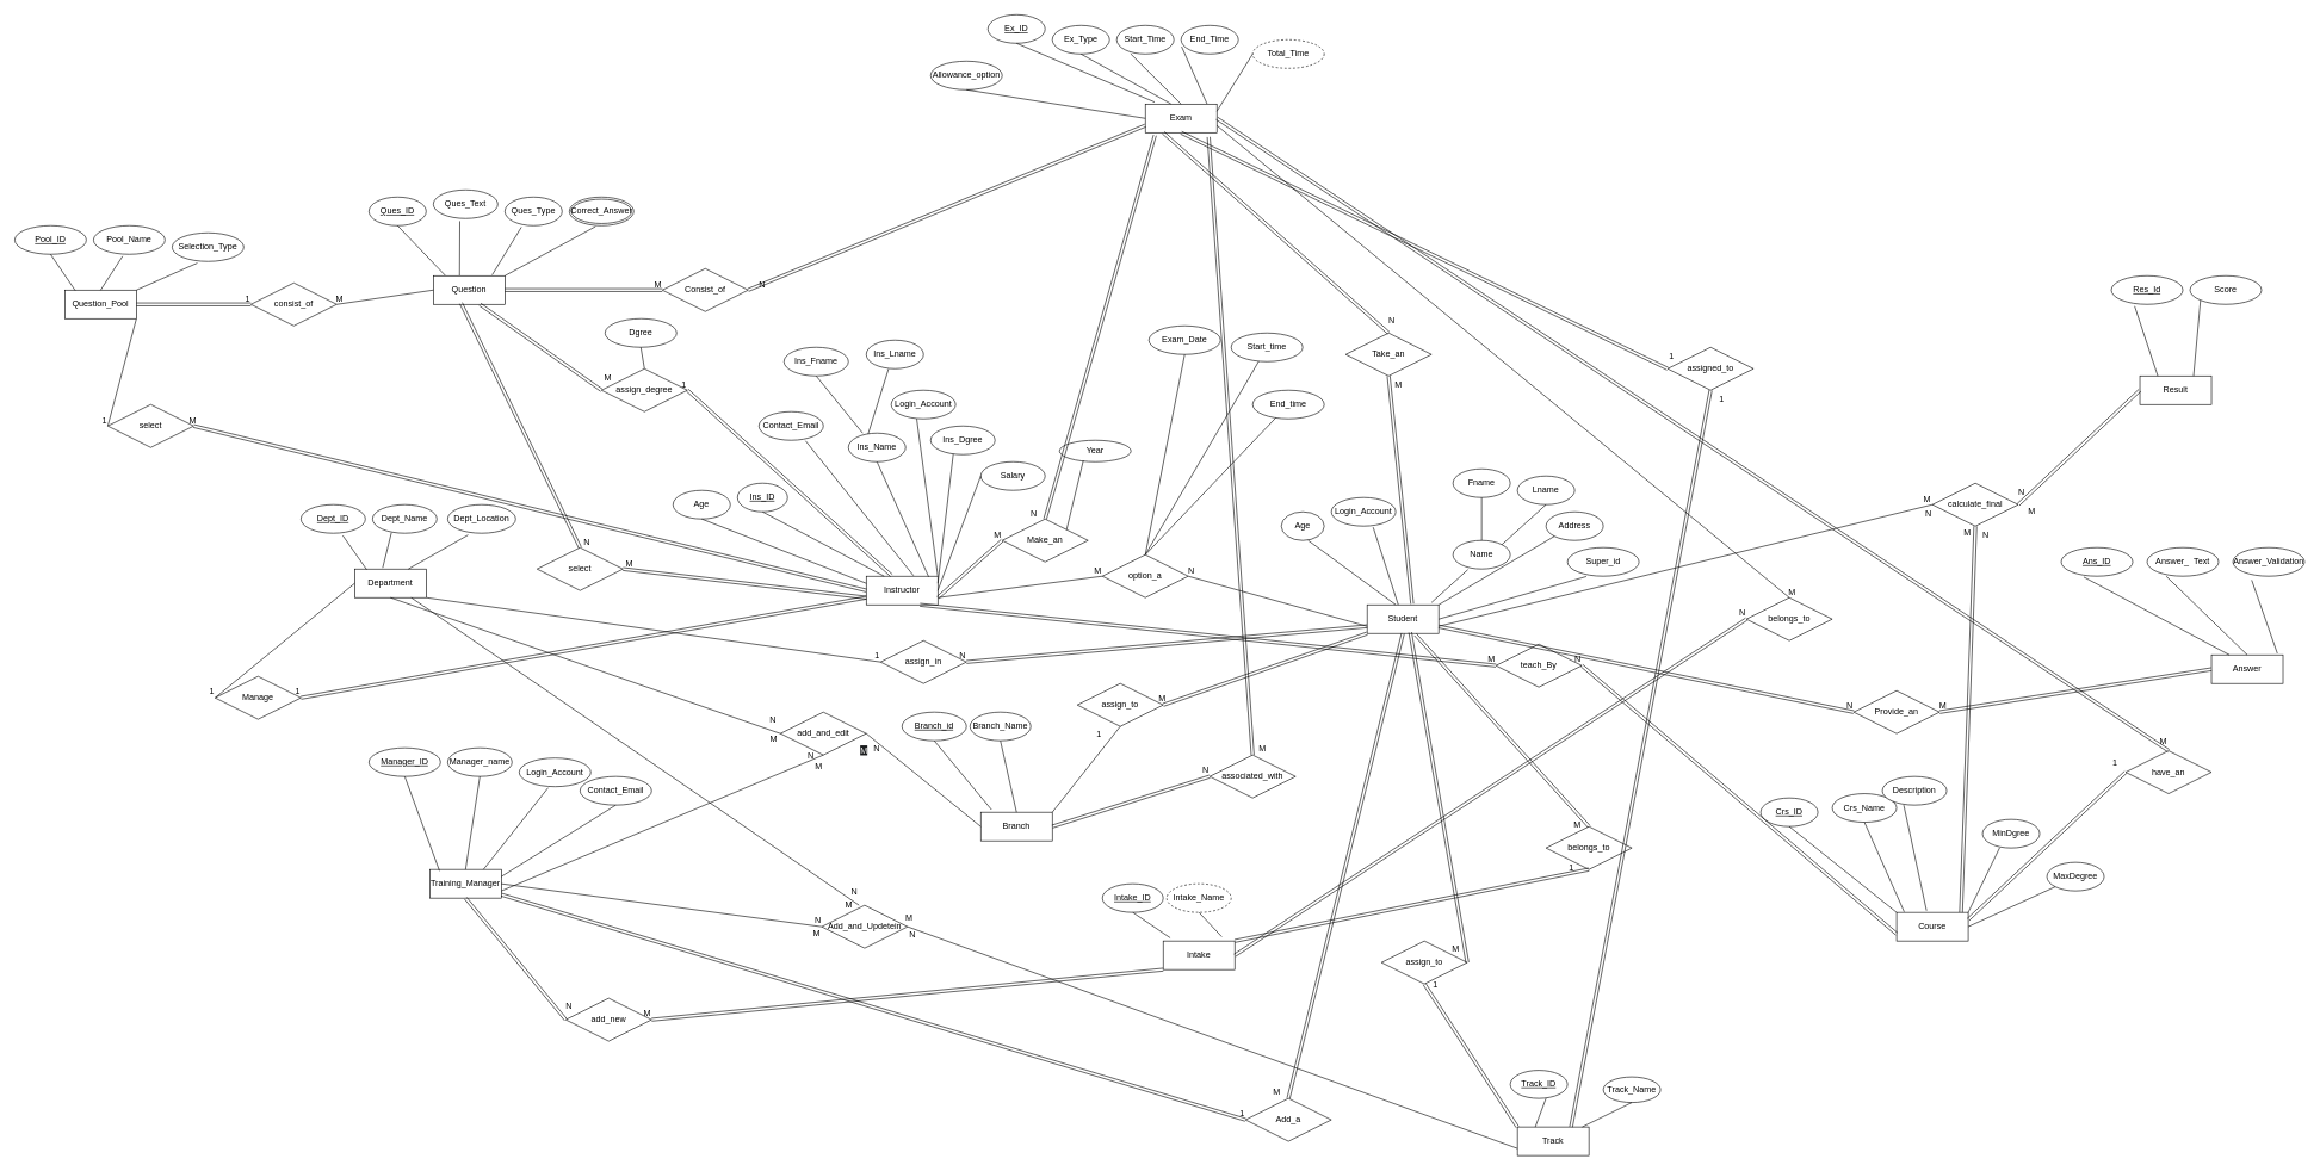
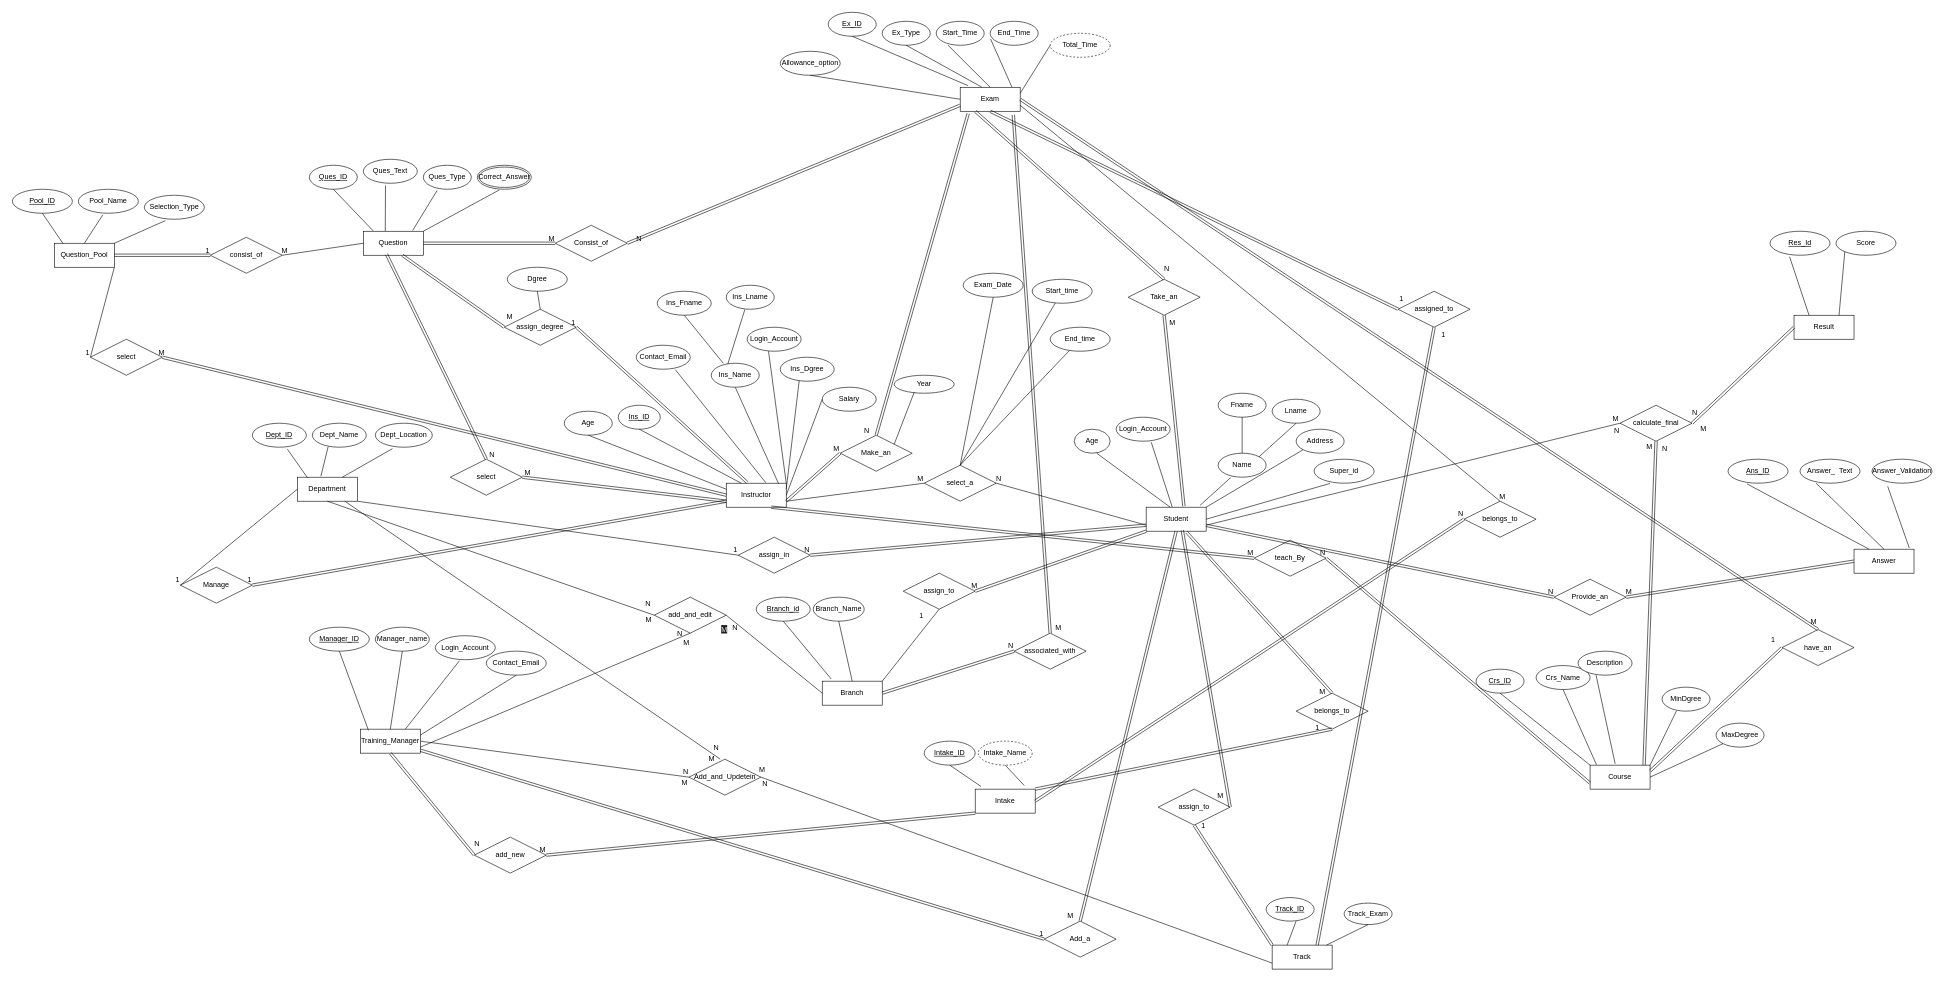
- <mxCell id="166" value="Year" style="ellipse;whiteSpace=wrap;html=1;align=center;" vertex="1" parent="1"><mxGeometry x="1480" y="615" width="100" height="30" as="geometry" /></mxCell>
+ <mxCell id="166" value="Year" style="ellipse;whiteSpace=wrap;html=1;align=center;" vertex="1" parent="1"><mxGeometry x="1490" y="625" width="100" height="30" as="geometry" /></mxCell>
- <mxCell id="238" value="option_a" style="shape=rhombus;perimeter=rhombusPerimeter;whiteSpace=wrap;html=1;align=center;" vertex="1" parent="1"><mxGeometry x="1540" y="775" width="120" height="60" as="geometry" /></mxCell>
+ <mxCell id="238" value="select_a" style="shape=rhombus;perimeter=rhombusPerimeter;whiteSpace=wrap;html=1;align=center;" vertex="1" parent="1"><mxGeometry x="1540" y="775" width="120" height="60" as="geometry" /></mxCell>
- <mxCell id="95" value="Track_Name" style="ellipse;whiteSpace=wrap;html=1;align=center;" vertex="1" parent="1"><mxGeometry x="2240" y="1505" width="80" height="35.79" as="geometry" /></mxCell>
+ <mxCell id="95" value="Track_Exam" style="ellipse;whiteSpace=wrap;html=1;align=center;" vertex="1" parent="1"><mxGeometry x="2240" y="1505" width="80" height="35.79" as="geometry" /></mxCell>
